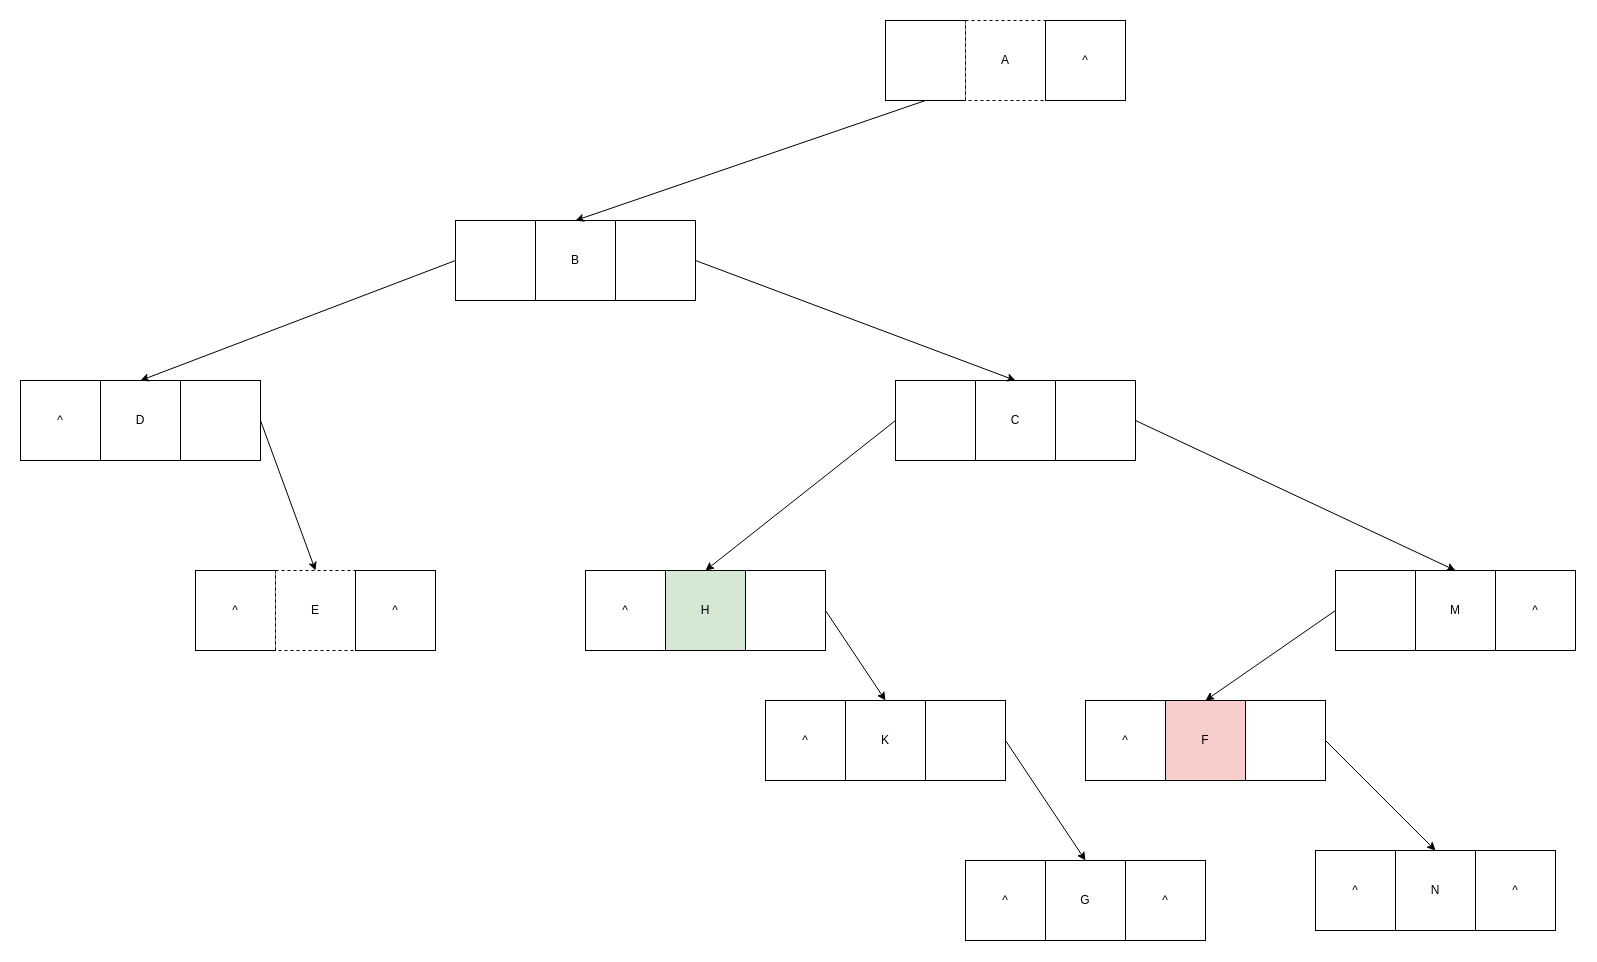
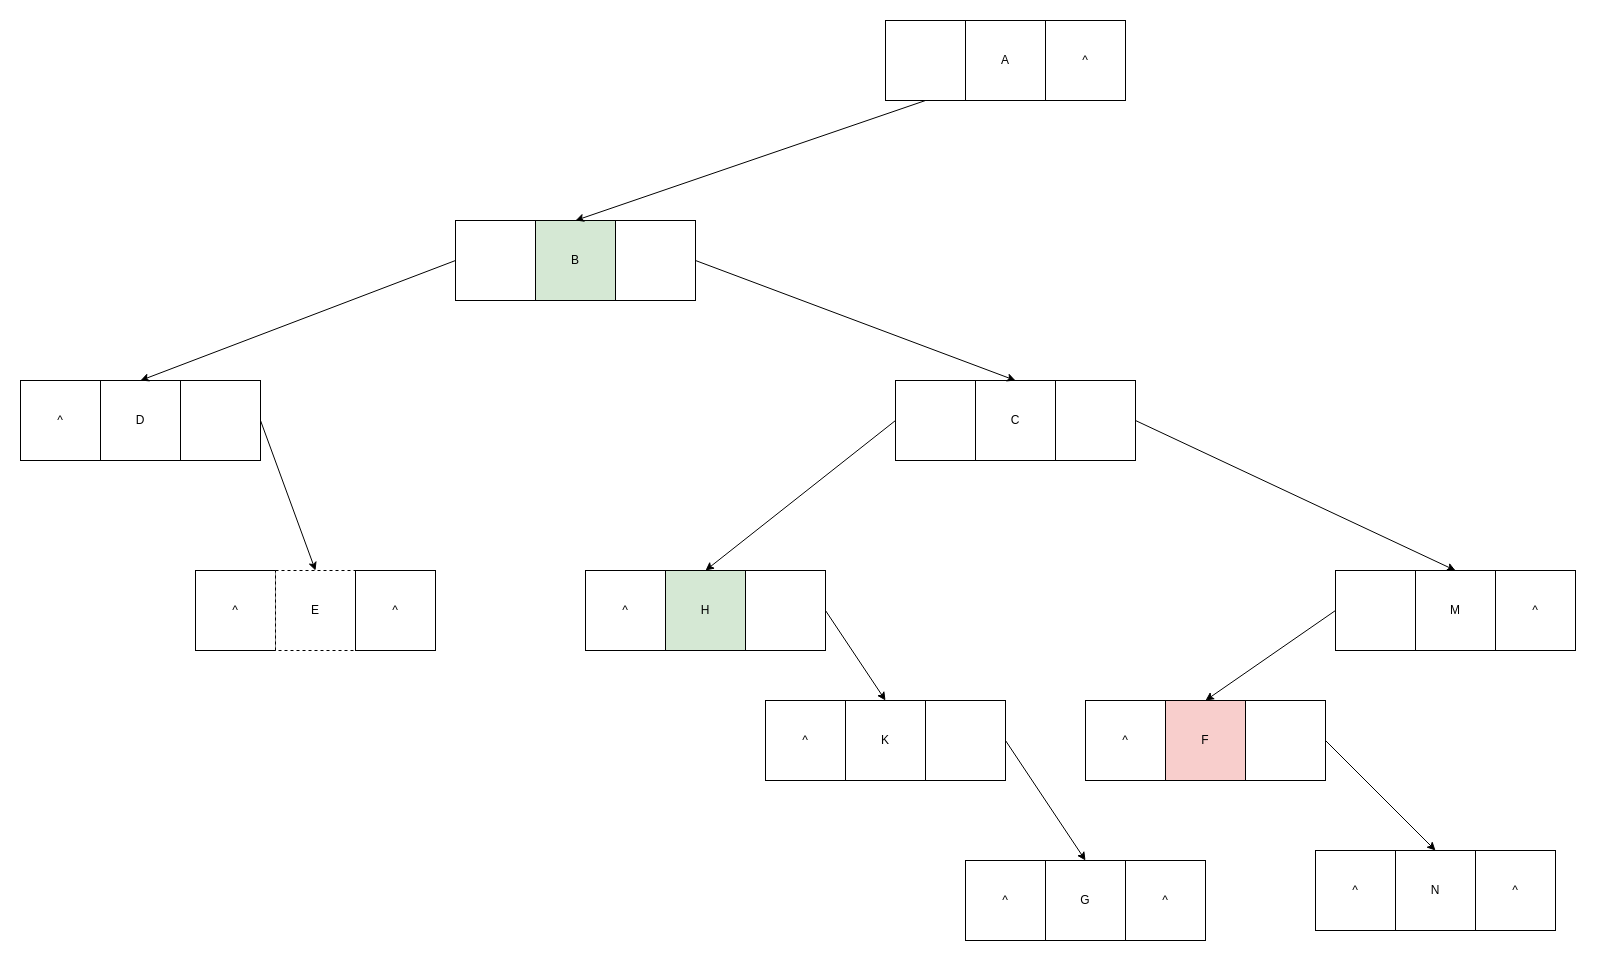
- <mxCell id="52" value="A" style="whiteSpace=wrap;html=1;aspect=fixed;dashed=1;" parent="50" vertex="1"><mxGeometry x="80" width="80" height="80" as="geometry" /></mxCell>
+ <mxCell id="52" value="A" style="whiteSpace=wrap;html=1;aspect=fixed;" parent="50" vertex="1"><mxGeometry x="80" width="80" height="80" as="geometry" /></mxCell>
- <mxCell id="46" value="B" style="whiteSpace=wrap;html=1;aspect=fixed;" parent="44" vertex="1"><mxGeometry x="80" width="80" height="80" as="geometry" /></mxCell>
+ <mxCell id="46" value="B" style="whiteSpace=wrap;html=1;aspect=fixed;fillColor=#d5e8d4;" parent="44" vertex="1"><mxGeometry x="80" width="80" height="80" as="geometry" /></mxCell>
